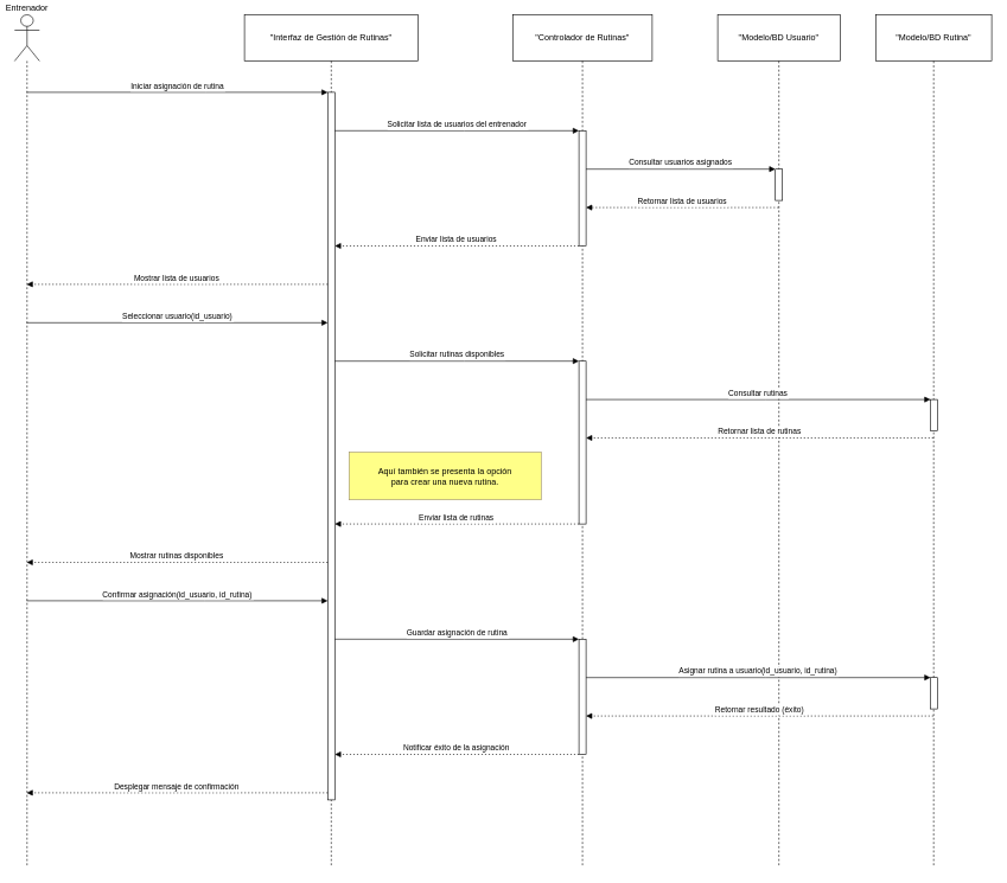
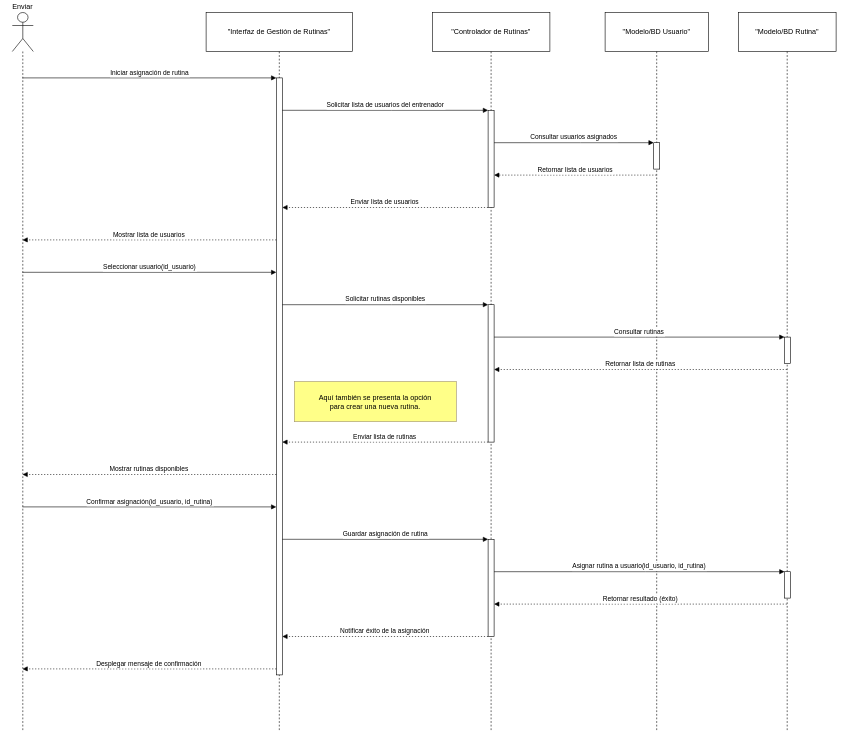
- <mxCell id="2" value="Entrenador" style="shape=umlLifeline;perimeter=lifelinePerimeter;whiteSpace=wrap;container=1;dropTarget=0;collapsible=0;recursiveResize=0;outlineConnect=0;portConstraint=eastwest;newEdgeStyle={&quot;edgeStyle&quot;:&quot;elbowEdgeStyle&quot;,&quot;elbow&quot;:&quot;vertical&quot;,&quot;curved&quot;:0,&quot;rounded&quot;:0};participant=umlActor;verticalAlign=bottom;labelPosition=center;verticalLabelPosition=top;align=center;size=65;" vertex="1" parent="1"><mxGeometry x="20" y="20" width="35" height="1199" as="geometry" /></mxCell>
+ <mxCell id="2" value="Enviar" style="shape=umlLifeline;perimeter=lifelinePerimeter;whiteSpace=wrap;container=1;dropTarget=0;collapsible=0;recursiveResize=0;outlineConnect=0;portConstraint=eastwest;newEdgeStyle={&quot;edgeStyle&quot;:&quot;elbowEdgeStyle&quot;,&quot;elbow&quot;:&quot;vertical&quot;,&quot;curved&quot;:0,&quot;rounded&quot;:0};participant=umlActor;verticalAlign=bottom;labelPosition=center;verticalLabelPosition=top;align=center;size=65;" vertex="1" parent="1"><mxGeometry x="20" y="20" width="35" height="1199" as="geometry" /></mxCell>
